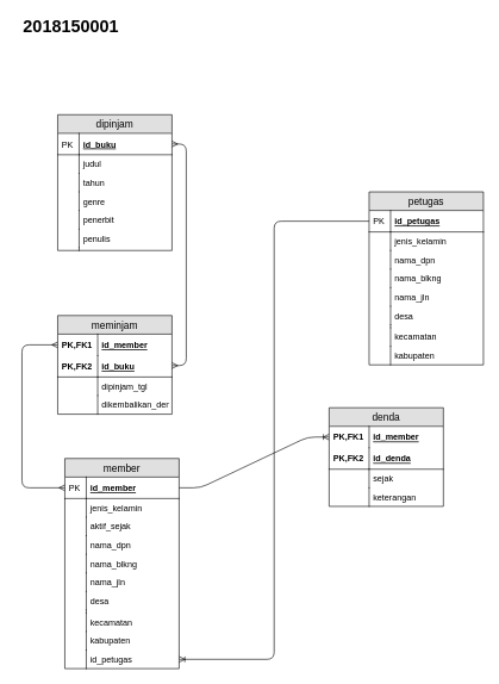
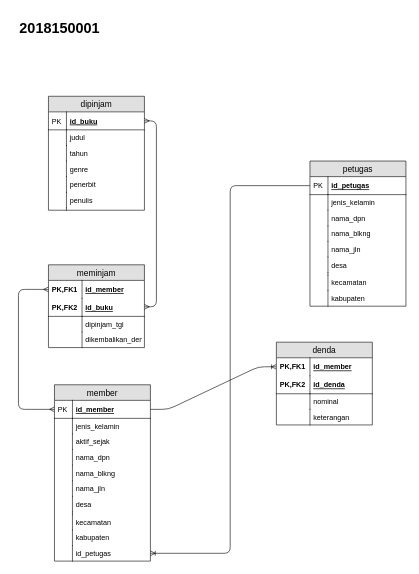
- <mxCell id="81" value="&lt;b&gt;&lt;font style=&quot;font-size: 24px&quot;&gt;2018150001&lt;/font&gt;&lt;/b&gt;" style="text;html=1;resizable=0;points=[];autosize=1;align=left;verticalAlign=top;spacingTop=-4;" vertex="1" parent="1"><mxGeometry x="30" y="20" width="150" height="20" as="geometry" /></mxCell>
+ <mxCell id="81" value="&lt;b&gt;&lt;font style=&quot;font-size: 24px&quot;&gt;2018150001&lt;/font&gt;&lt;/b&gt;" style="text;html=1;resizable=0;points=[];autosize=1;align=left;verticalAlign=top;spacingTop=-4;" vertex="1" parent="1"><mxGeometry x="30" y="30" width="150" height="20" as="geometry" /></mxCell>
- <mxCell id="66" value="sejak" style="shape=partialRectangle;top=0;left=0;right=0;bottom=0;align=left;verticalAlign=top;fillColor=none;spacingLeft=60;spacingRight=4;overflow=hidden;rotatable=0;points=[[0,0.5],[1,0.5]];portConstraint=eastwest;dropTarget=0;fontSize=12;" vertex="1" parent="61"><mxGeometry y="86" width="160" height="26" as="geometry" /></mxCell>
+ <mxCell id="66" value="nominal" style="shape=partialRectangle;top=0;left=0;right=0;bottom=0;align=left;verticalAlign=top;fillColor=none;spacingLeft=60;spacingRight=4;overflow=hidden;rotatable=0;points=[[0,0.5],[1,0.5]];portConstraint=eastwest;dropTarget=0;fontSize=12;" vertex="1" parent="61"><mxGeometry y="86" width="160" height="26" as="geometry" /></mxCell>
